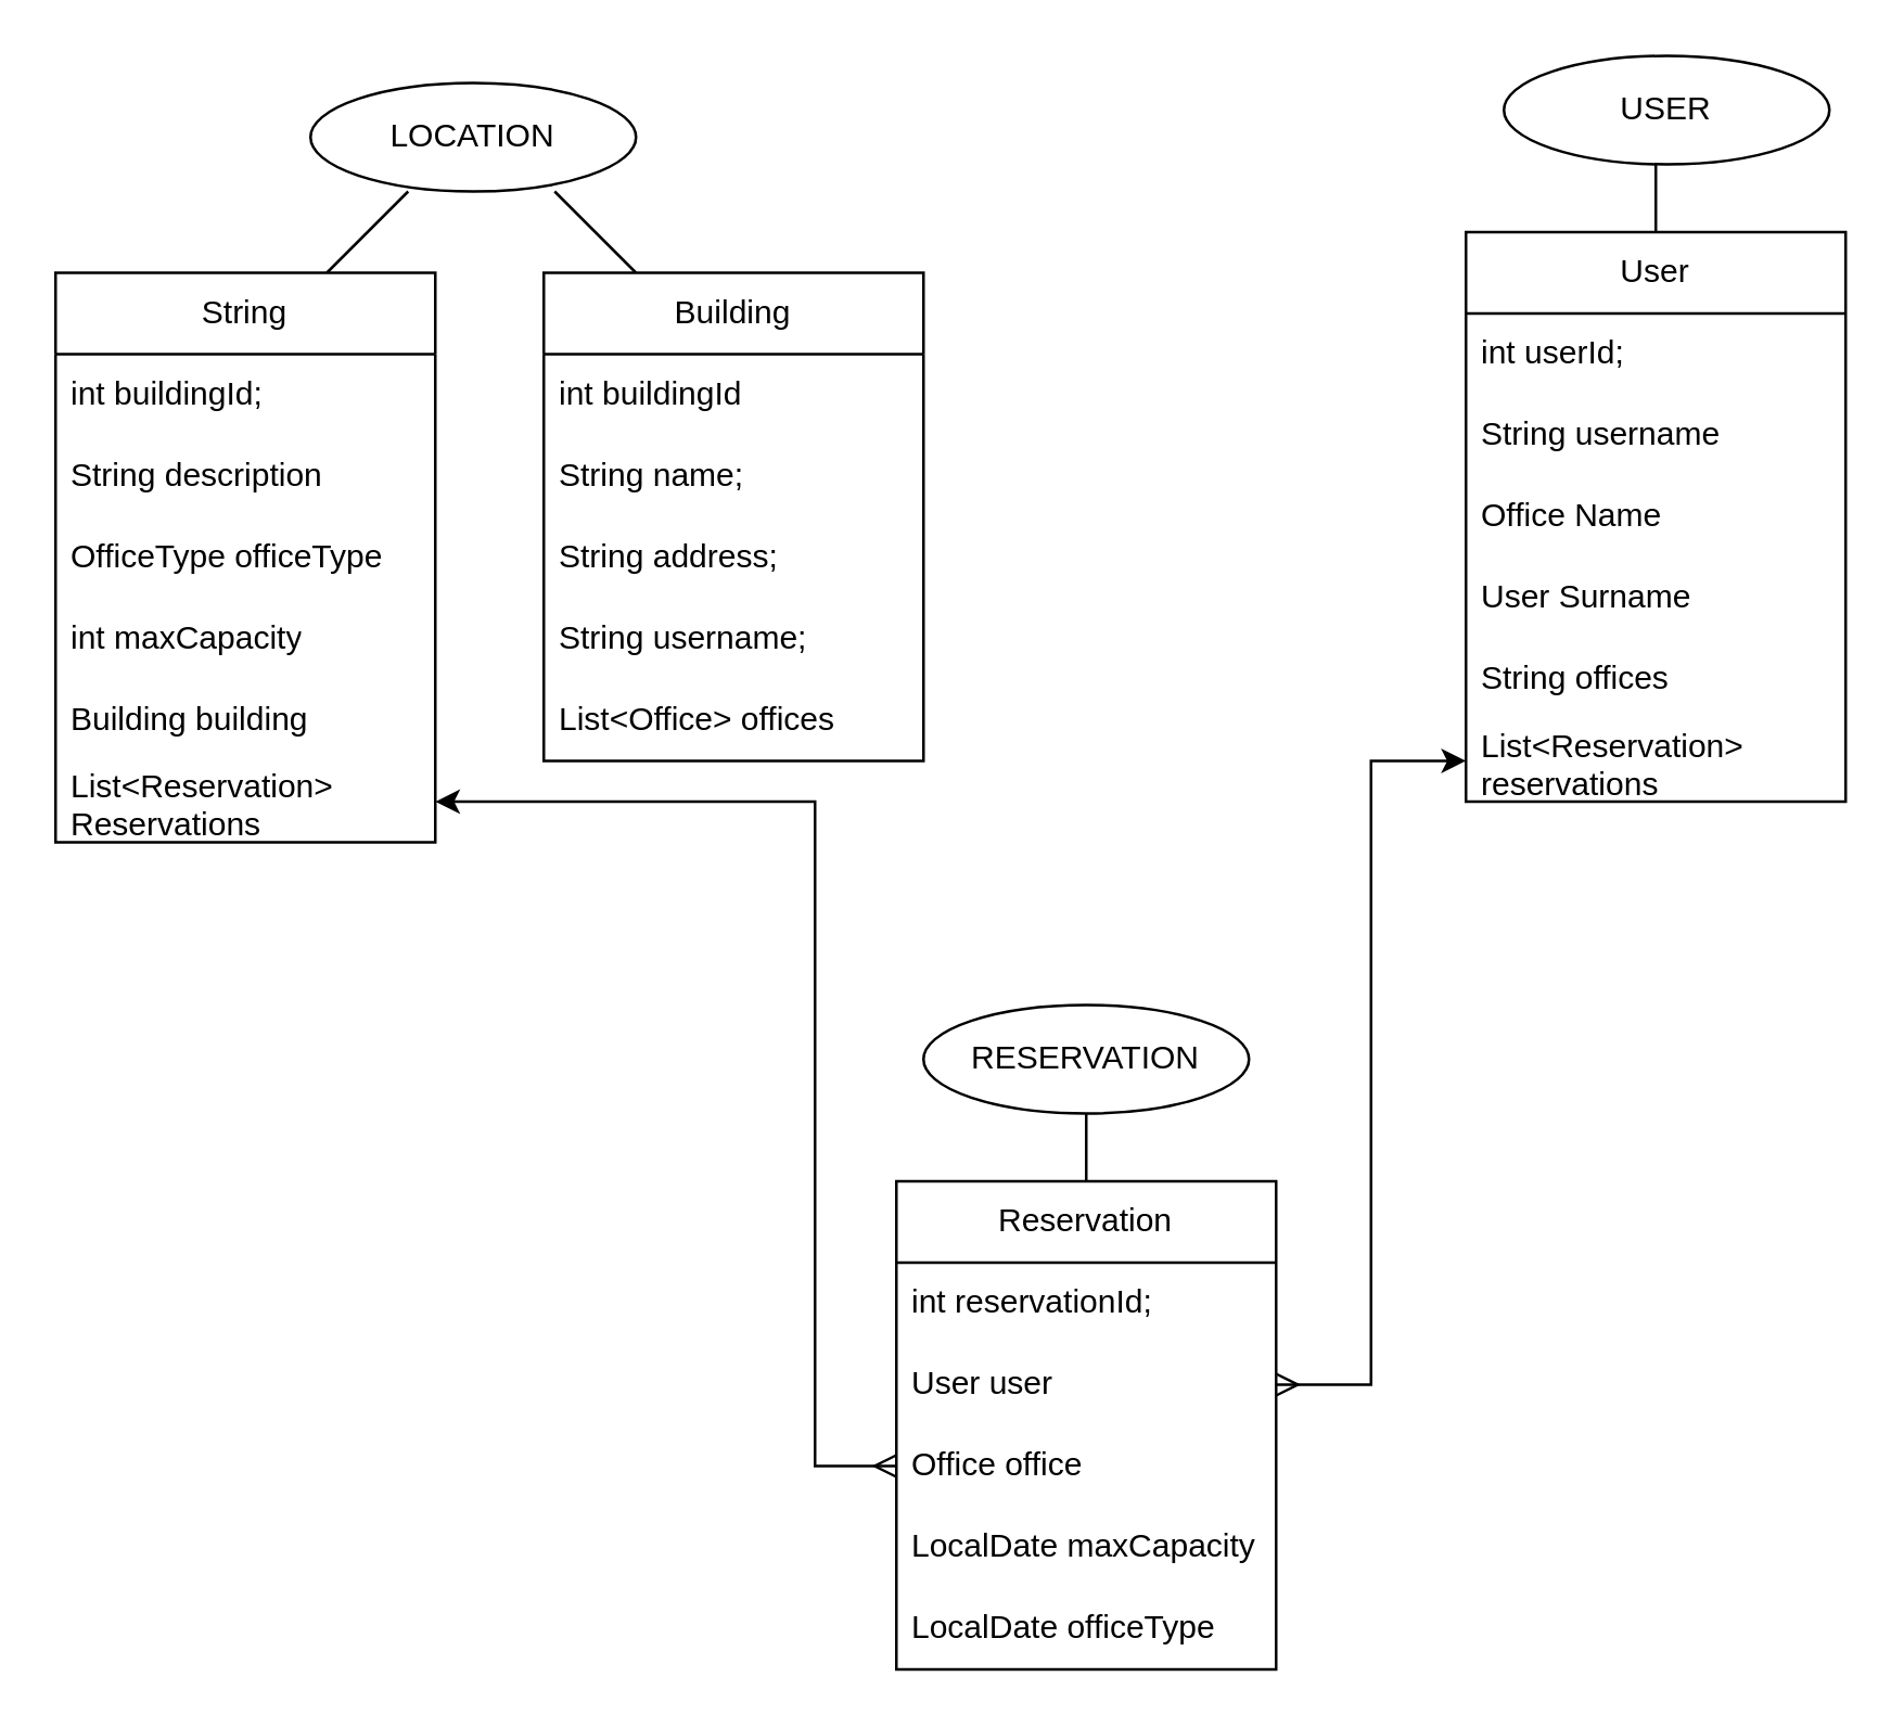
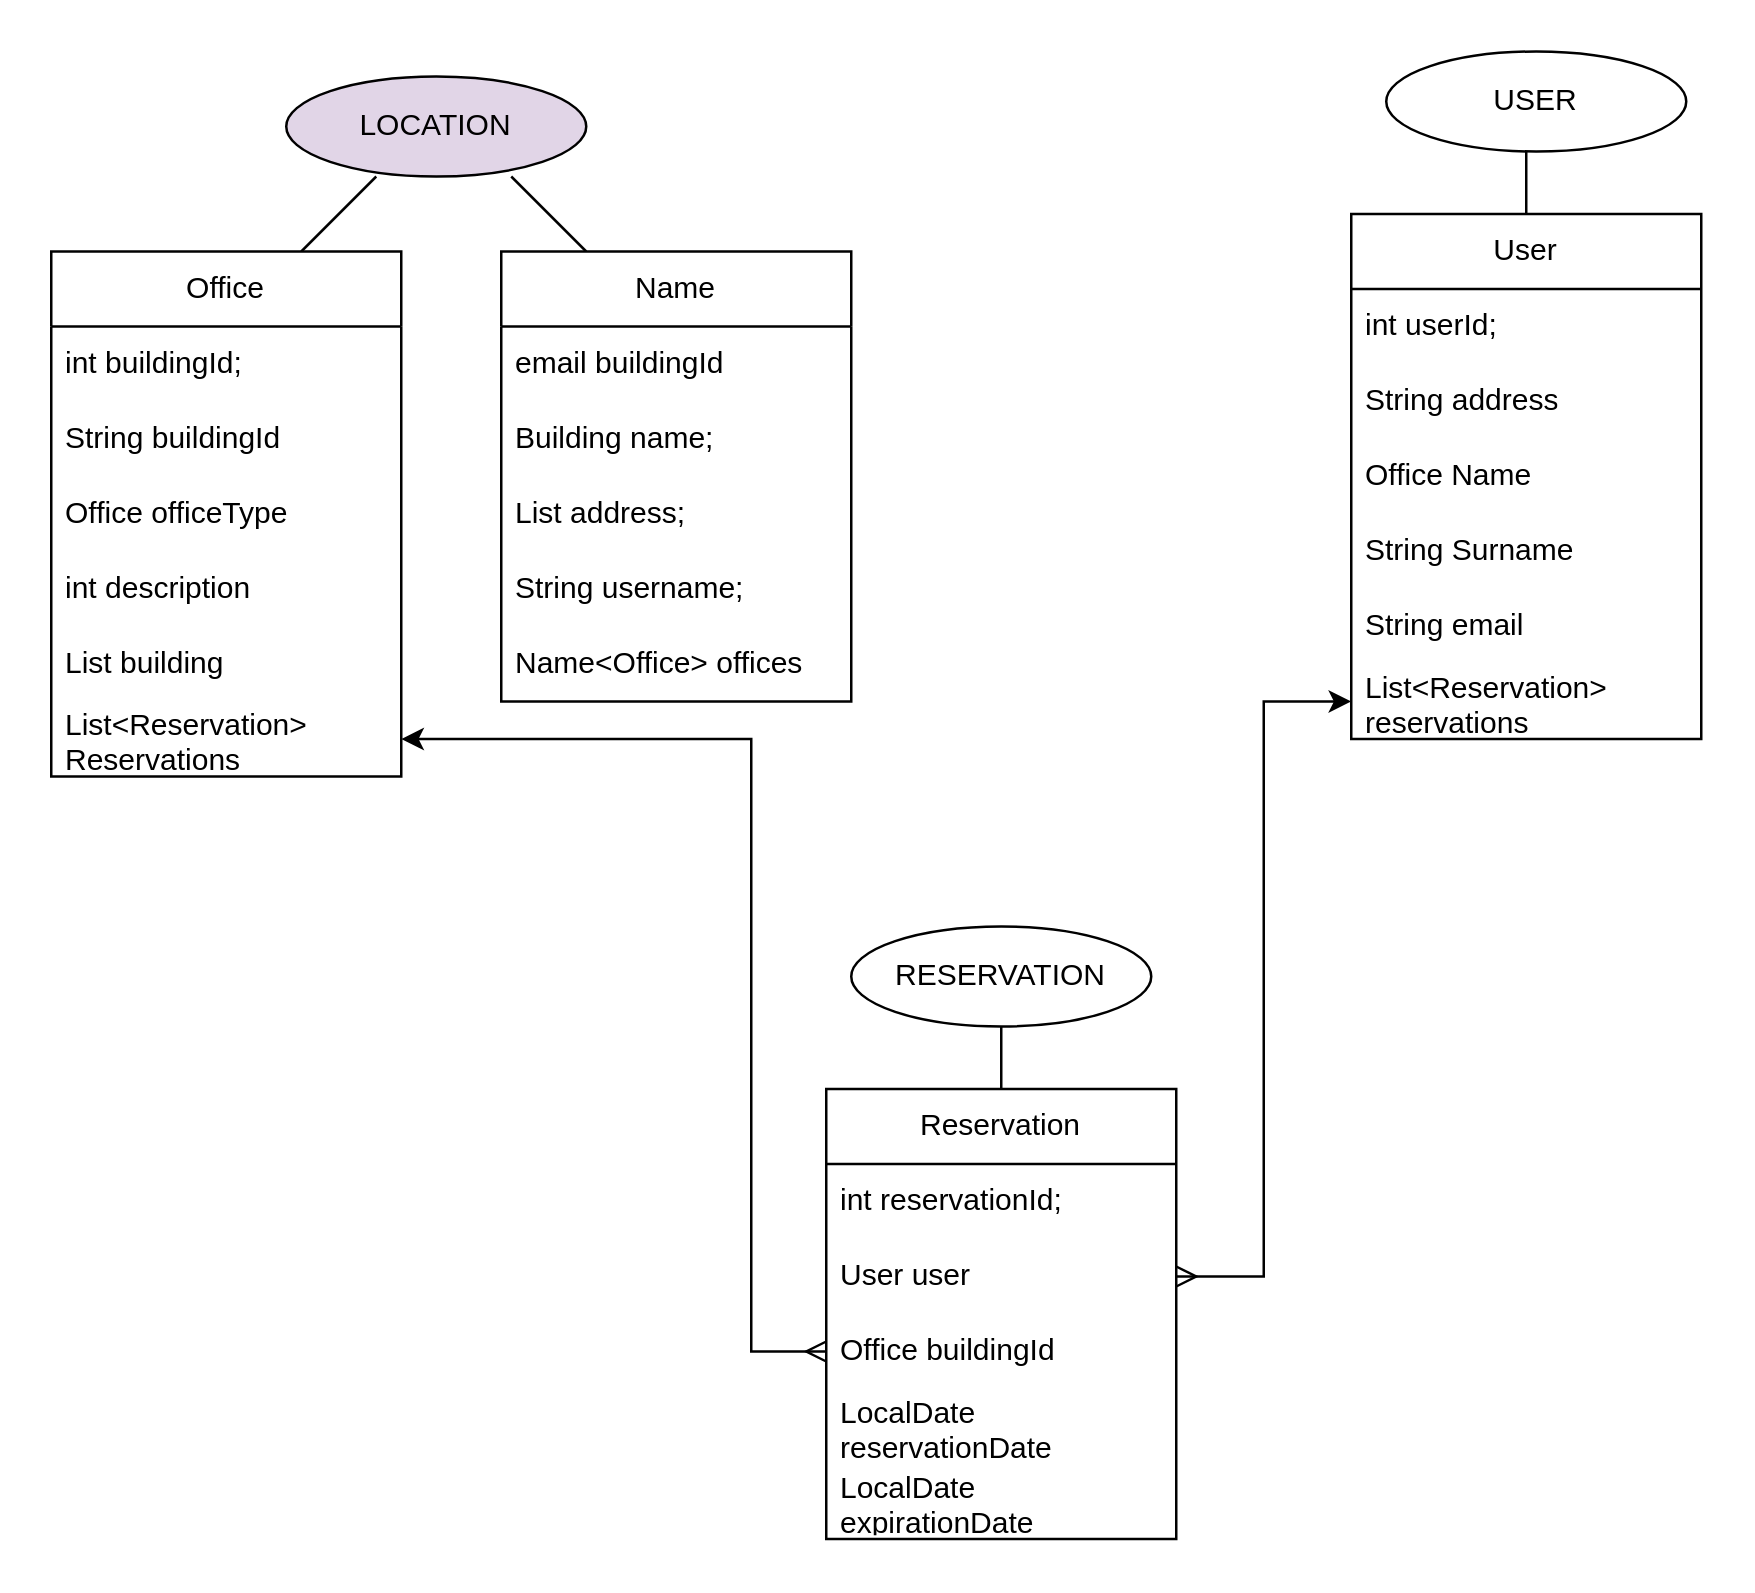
- <mxCell id="2" value="LOCATION" style="ellipse;whiteSpace=wrap;html=1;" parent="1" vertex="1"><mxGeometry x="114" y="30" width="120" height="40" as="geometry" /></mxCell>
+ <mxCell id="2" value="LOCATION" style="ellipse;whiteSpace=wrap;html=1;fillColor=#e1d5e7;" parent="1" vertex="1"><mxGeometry x="114" y="30" width="120" height="40" as="geometry" /></mxCell>
- <mxCell id="5" value="String" style="swimlane;fontStyle=0;childLayout=stackLayout;horizontal=1;startSize=30;horizontalStack=0;resizeParent=1;resizeParentMax=0;resizeLast=0;collapsible=1;marginBottom=0;whiteSpace=wrap;html=1;" parent="1" vertex="1"><mxGeometry x="20" y="100" width="140" height="210" as="geometry" /></mxCell>
+ <mxCell id="5" value="Office" style="swimlane;fontStyle=0;childLayout=stackLayout;horizontal=1;startSize=30;horizontalStack=0;resizeParent=1;resizeParentMax=0;resizeLast=0;collapsible=1;marginBottom=0;whiteSpace=wrap;html=1;" parent="1" vertex="1"><mxGeometry x="20" y="100" width="140" height="210" as="geometry" /></mxCell>
- <mxCell id="12" value="Building" style="swimlane;fontStyle=0;childLayout=stackLayout;horizontal=1;startSize=30;horizontalStack=0;resizeParent=1;resizeParentMax=0;resizeLast=0;collapsible=1;marginBottom=0;whiteSpace=wrap;html=1;" parent="1" vertex="1"><mxGeometry x="200" y="100" width="140" height="180" as="geometry" /></mxCell>
+ <mxCell id="12" value="Name" style="swimlane;fontStyle=0;childLayout=stackLayout;horizontal=1;startSize=30;horizontalStack=0;resizeParent=1;resizeParentMax=0;resizeLast=0;collapsible=1;marginBottom=0;whiteSpace=wrap;html=1;" parent="1" vertex="1"><mxGeometry x="200" y="100" width="140" height="180" as="geometry" /></mxCell>
- <mxCell id="13" value="int buildingId" style="text;strokeColor=none;fillColor=none;align=left;verticalAlign=middle;spacingLeft=4;spacingRight=4;overflow=hidden;points=[[0,0.5],[1,0.5]];portConstraint=eastwest;rotatable=0;whiteSpace=wrap;html=1;" parent="12" vertex="1"><mxGeometry y="30" width="140" height="30" as="geometry" /></mxCell>
+ <mxCell id="13" value="email buildingId" style="text;strokeColor=none;fillColor=none;align=left;verticalAlign=middle;spacingLeft=4;spacingRight=4;overflow=hidden;points=[[0,0.5],[1,0.5]];portConstraint=eastwest;rotatable=0;whiteSpace=wrap;html=1;" parent="12" vertex="1"><mxGeometry y="30" width="140" height="30" as="geometry" /></mxCell>
- <mxCell id="22" value="String username" style="text;strokeColor=none;fillColor=none;align=left;verticalAlign=middle;spacingLeft=4;spacingRight=4;overflow=hidden;points=[[0,0.5],[1,0.5]];portConstraint=eastwest;rotatable=0;whiteSpace=wrap;html=1;" parent="20" vertex="1"><mxGeometry y="60" width="140" height="30" as="geometry" /></mxCell>
+ <mxCell id="22" value="String address" style="text;strokeColor=none;fillColor=none;align=left;verticalAlign=middle;spacingLeft=4;spacingRight=4;overflow=hidden;points=[[0,0.5],[1,0.5]];portConstraint=eastwest;rotatable=0;whiteSpace=wrap;html=1;" parent="20" vertex="1"><mxGeometry y="60" width="140" height="30" as="geometry" /></mxCell>
- <mxCell id="7" value="String description" style="text;strokeColor=none;fillColor=none;align=left;verticalAlign=middle;spacingLeft=4;spacingRight=4;overflow=hidden;points=[[0,0.5],[1,0.5]];portConstraint=eastwest;rotatable=0;whiteSpace=wrap;html=1;" parent="5" vertex="1"><mxGeometry y="60" width="140" height="30" as="geometry" /></mxCell>
+ <mxCell id="7" value="String buildingId" style="text;strokeColor=none;fillColor=none;align=left;verticalAlign=middle;spacingLeft=4;spacingRight=4;overflow=hidden;points=[[0,0.5],[1,0.5]];portConstraint=eastwest;rotatable=0;whiteSpace=wrap;html=1;" parent="5" vertex="1"><mxGeometry y="60" width="140" height="30" as="geometry" /></mxCell>
- <mxCell id="14" value="String name;" style="text;strokeColor=none;fillColor=none;align=left;verticalAlign=middle;spacingLeft=4;spacingRight=4;overflow=hidden;points=[[0,0.5],[1,0.5]];portConstraint=eastwest;rotatable=0;whiteSpace=wrap;html=1;" parent="12" vertex="1"><mxGeometry y="60" width="140" height="30" as="geometry" /></mxCell>
+ <mxCell id="14" value="Building name;" style="text;strokeColor=none;fillColor=none;align=left;verticalAlign=middle;spacingLeft=4;spacingRight=4;overflow=hidden;points=[[0,0.5],[1,0.5]];portConstraint=eastwest;rotatable=0;whiteSpace=wrap;html=1;" parent="12" vertex="1"><mxGeometry y="60" width="140" height="30" as="geometry" /></mxCell>
- <mxCell id="8" value="OfficeType officeType" style="text;strokeColor=none;fillColor=none;align=left;verticalAlign=middle;spacingLeft=4;spacingRight=4;overflow=hidden;points=[[0,0.5],[1,0.5]];portConstraint=eastwest;rotatable=0;whiteSpace=wrap;html=1;" parent="5" vertex="1"><mxGeometry y="90" width="140" height="30" as="geometry" /></mxCell>
+ <mxCell id="8" value="Office officeType" style="text;strokeColor=none;fillColor=none;align=left;verticalAlign=middle;spacingLeft=4;spacingRight=4;overflow=hidden;points=[[0,0.5],[1,0.5]];portConstraint=eastwest;rotatable=0;whiteSpace=wrap;html=1;" parent="5" vertex="1"><mxGeometry y="90" width="140" height="30" as="geometry" /></mxCell>
- <mxCell id="15" value="String address;" style="text;strokeColor=none;fillColor=none;align=left;verticalAlign=middle;spacingLeft=4;spacingRight=4;overflow=hidden;points=[[0,0.5],[1,0.5]];portConstraint=eastwest;rotatable=0;whiteSpace=wrap;html=1;" parent="12" vertex="1"><mxGeometry y="90" width="140" height="30" as="geometry" /></mxCell>
+ <mxCell id="15" value="List address;" style="text;strokeColor=none;fillColor=none;align=left;verticalAlign=middle;spacingLeft=4;spacingRight=4;overflow=hidden;points=[[0,0.5],[1,0.5]];portConstraint=eastwest;rotatable=0;whiteSpace=wrap;html=1;" parent="12" vertex="1"><mxGeometry y="90" width="140" height="30" as="geometry" /></mxCell>
- <mxCell id="24" value="User Surname" style="text;strokeColor=none;fillColor=none;align=left;verticalAlign=middle;spacingLeft=4;spacingRight=4;overflow=hidden;points=[[0,0.5],[1,0.5]];portConstraint=eastwest;rotatable=0;whiteSpace=wrap;html=1;" parent="20" vertex="1"><mxGeometry y="120" width="140" height="30" as="geometry" /></mxCell>
+ <mxCell id="24" value="String Surname" style="text;strokeColor=none;fillColor=none;align=left;verticalAlign=middle;spacingLeft=4;spacingRight=4;overflow=hidden;points=[[0,0.5],[1,0.5]];portConstraint=eastwest;rotatable=0;whiteSpace=wrap;html=1;" parent="20" vertex="1"><mxGeometry y="120" width="140" height="30" as="geometry" /></mxCell>
- <mxCell id="9" value="int maxCapacity" style="text;strokeColor=none;fillColor=none;align=left;verticalAlign=middle;spacingLeft=4;spacingRight=4;overflow=hidden;points=[[0,0.5],[1,0.5]];portConstraint=eastwest;rotatable=0;whiteSpace=wrap;html=1;" parent="5" vertex="1"><mxGeometry y="120" width="140" height="30" as="geometry" /></mxCell>
+ <mxCell id="9" value="int description" style="text;strokeColor=none;fillColor=none;align=left;verticalAlign=middle;spacingLeft=4;spacingRight=4;overflow=hidden;points=[[0,0.5],[1,0.5]];portConstraint=eastwest;rotatable=0;whiteSpace=wrap;html=1;" parent="5" vertex="1"><mxGeometry y="120" width="140" height="30" as="geometry" /></mxCell>
- <mxCell id="25" value="String offices" style="text;strokeColor=none;fillColor=none;align=left;verticalAlign=middle;spacingLeft=4;spacingRight=4;overflow=hidden;points=[[0,0.5],[1,0.5]];portConstraint=eastwest;rotatable=0;whiteSpace=wrap;html=1;" parent="20" vertex="1"><mxGeometry y="150" width="140" height="30" as="geometry" /></mxCell>
+ <mxCell id="25" value="String email" style="text;strokeColor=none;fillColor=none;align=left;verticalAlign=middle;spacingLeft=4;spacingRight=4;overflow=hidden;points=[[0,0.5],[1,0.5]];portConstraint=eastwest;rotatable=0;whiteSpace=wrap;html=1;" parent="20" vertex="1"><mxGeometry y="150" width="140" height="30" as="geometry" /></mxCell>
- <mxCell id="10" value="Building building" style="text;strokeColor=none;fillColor=none;align=left;verticalAlign=middle;spacingLeft=4;spacingRight=4;overflow=hidden;points=[[0,0.5],[1,0.5]];portConstraint=eastwest;rotatable=0;whiteSpace=wrap;html=1;" parent="5" vertex="1"><mxGeometry y="150" width="140" height="30" as="geometry" /></mxCell>
+ <mxCell id="10" value="List building" style="text;strokeColor=none;fillColor=none;align=left;verticalAlign=middle;spacingLeft=4;spacingRight=4;overflow=hidden;points=[[0,0.5],[1,0.5]];portConstraint=eastwest;rotatable=0;whiteSpace=wrap;html=1;" parent="5" vertex="1"><mxGeometry y="150" width="140" height="30" as="geometry" /></mxCell>
- <mxCell id="17" value="List&amp;lt;Office&amp;gt; offices" style="text;strokeColor=none;fillColor=none;align=left;verticalAlign=middle;spacingLeft=4;spacingRight=4;overflow=hidden;points=[[0,0.5],[1,0.5]];portConstraint=eastwest;rotatable=0;whiteSpace=wrap;html=1;" parent="12" vertex="1"><mxGeometry y="150" width="140" height="30" as="geometry" /></mxCell>
+ <mxCell id="17" value="Name&amp;lt;Office&amp;gt; offices" style="text;strokeColor=none;fillColor=none;align=left;verticalAlign=middle;spacingLeft=4;spacingRight=4;overflow=hidden;points=[[0,0.5],[1,0.5]];portConstraint=eastwest;rotatable=0;whiteSpace=wrap;html=1;" parent="12" vertex="1"><mxGeometry y="150" width="140" height="30" as="geometry" /></mxCell>
- <mxCell id="33" value="Office office" style="text;strokeColor=none;fillColor=none;align=left;verticalAlign=middle;spacingLeft=4;spacingRight=4;overflow=hidden;points=[[0,0.5],[1,0.5]];portConstraint=eastwest;rotatable=0;whiteSpace=wrap;html=1;" vertex="1" parent="30"><mxGeometry y="90" width="140" height="30" as="geometry" /></mxCell>
+ <mxCell id="33" value="Office buildingId" style="text;strokeColor=none;fillColor=none;align=left;verticalAlign=middle;spacingLeft=4;spacingRight=4;overflow=hidden;points=[[0,0.5],[1,0.5]];portConstraint=eastwest;rotatable=0;whiteSpace=wrap;html=1;" vertex="1" parent="30"><mxGeometry y="90" width="140" height="30" as="geometry" /></mxCell>
- <mxCell id="34" value="LocalDate maxCapacity" style="text;strokeColor=none;fillColor=none;align=left;verticalAlign=middle;spacingLeft=4;spacingRight=4;overflow=hidden;points=[[0,0.5],[1,0.5]];portConstraint=eastwest;rotatable=0;whiteSpace=wrap;html=1;" vertex="1" parent="30"><mxGeometry y="120" width="140" height="30" as="geometry" /></mxCell>
+ <mxCell id="34" value="LocalDate reservationDate" style="text;strokeColor=none;fillColor=none;align=left;verticalAlign=middle;spacingLeft=4;spacingRight=4;overflow=hidden;points=[[0,0.5],[1,0.5]];portConstraint=eastwest;rotatable=0;whiteSpace=wrap;html=1;" vertex="1" parent="30"><mxGeometry y="120" width="140" height="30" as="geometry" /></mxCell>
- <mxCell id="35" value="LocalDate officeType" style="text;strokeColor=none;fillColor=none;align=left;verticalAlign=middle;spacingLeft=4;spacingRight=4;overflow=hidden;points=[[0,0.5],[1,0.5]];portConstraint=eastwest;rotatable=0;whiteSpace=wrap;html=1;" vertex="1" parent="30"><mxGeometry y="150" width="140" height="30" as="geometry" /></mxCell>
+ <mxCell id="35" value="LocalDate expirationDate" style="text;strokeColor=none;fillColor=none;align=left;verticalAlign=middle;spacingLeft=4;spacingRight=4;overflow=hidden;points=[[0,0.5],[1,0.5]];portConstraint=eastwest;rotatable=0;whiteSpace=wrap;html=1;" vertex="1" parent="30"><mxGeometry y="150" width="140" height="30" as="geometry" /></mxCell>
